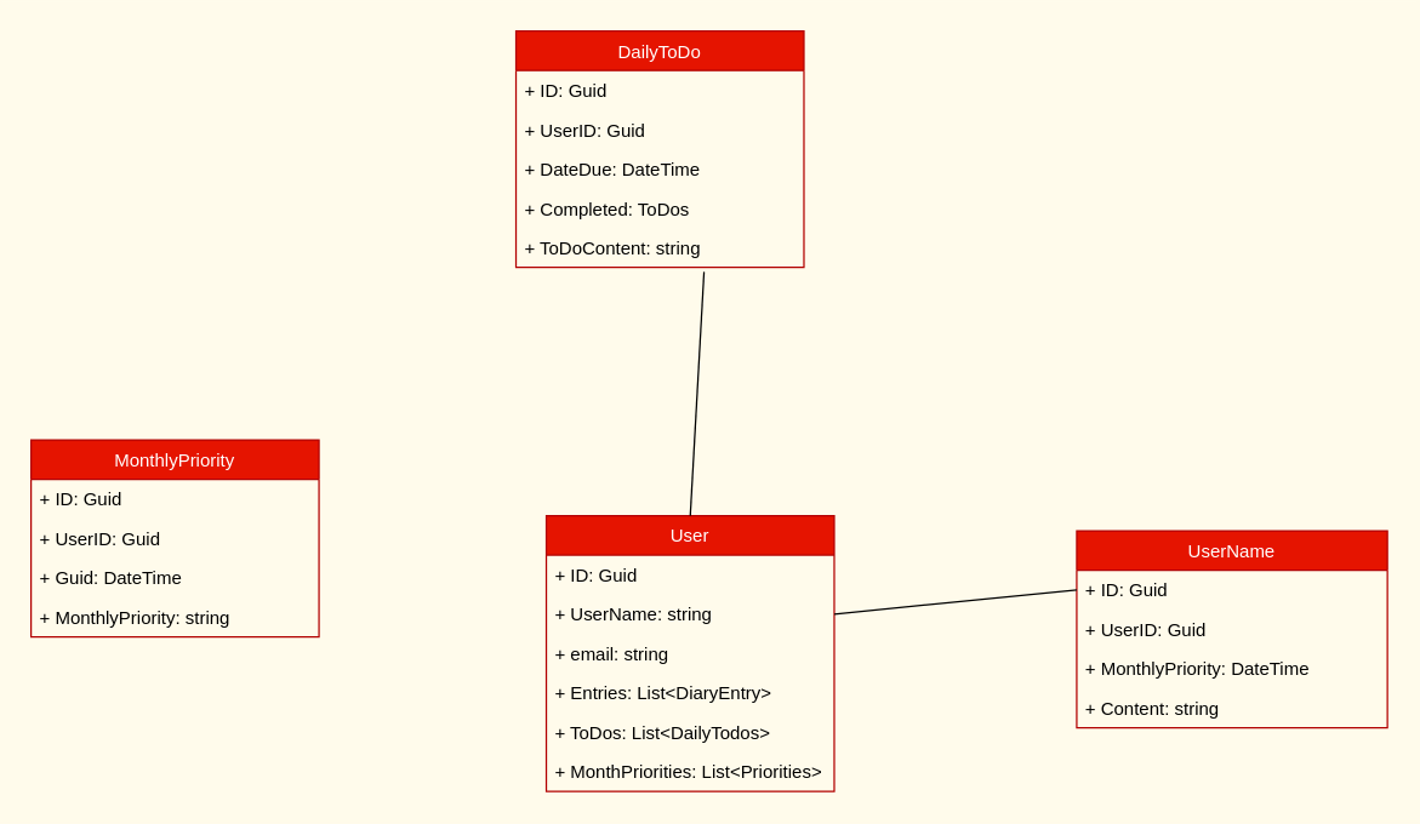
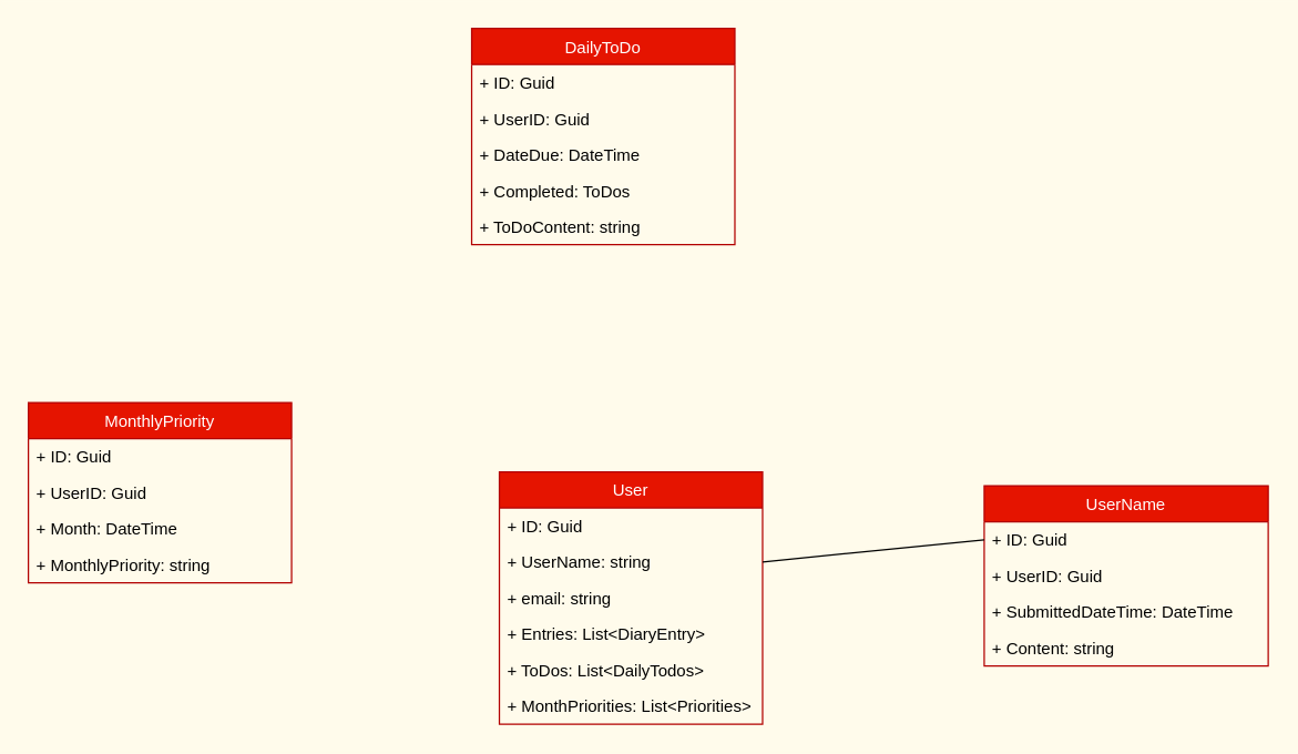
- <mxCell id="21" value="" style="endArrow=none;html=1;rounded=0;entryX=0.653;entryY=1.115;entryDx=0;entryDy=0;exitX=0.5;exitY=0;exitDx=0;exitDy=0;entryPerimeter=0;" edge="1" parent="1" source="2" target="20"><mxGeometry width="50" height="50" relative="1" as="geometry"><mxPoint x="340" y="246" as="sourcePoint" /><mxPoint x="490" y="240" as="targetPoint" /><Array as="points" /></mxGeometry></mxCell>
- <mxCell id="25" value="+ Guid: DateTime" style="text;strokeColor=none;fillColor=none;align=left;verticalAlign=top;spacingLeft=4;spacingRight=4;overflow=hidden;rotatable=0;points=[[0,0.5],[1,0.5]];portConstraint=eastwest;" vertex="1" parent="22"><mxGeometry y="78" width="190" height="26" as="geometry" /></mxCell>
+ <mxCell id="25" value="+ Month: DateTime" style="text;strokeColor=none;fillColor=none;align=left;verticalAlign=top;spacingLeft=4;spacingRight=4;overflow=hidden;rotatable=0;points=[[0,0.5],[1,0.5]];portConstraint=eastwest;" vertex="1" parent="22"><mxGeometry y="78" width="190" height="26" as="geometry" /></mxCell>
- <mxCell id="12" value="+ MonthlyPriority: DateTime" style="text;strokeColor=none;fillColor=none;align=left;verticalAlign=top;spacingLeft=4;spacingRight=4;overflow=hidden;rotatable=0;points=[[0,0.5],[1,0.5]];portConstraint=eastwest;" vertex="1" parent="9"><mxGeometry y="78" width="205" height="26" as="geometry" /></mxCell>
+ <mxCell id="12" value="+ SubmittedDateTime: DateTime" style="text;strokeColor=none;fillColor=none;align=left;verticalAlign=top;spacingLeft=4;spacingRight=4;overflow=hidden;rotatable=0;points=[[0,0.5],[1,0.5]];portConstraint=eastwest;" vertex="1" parent="9"><mxGeometry y="78" width="205" height="26" as="geometry" /></mxCell>
